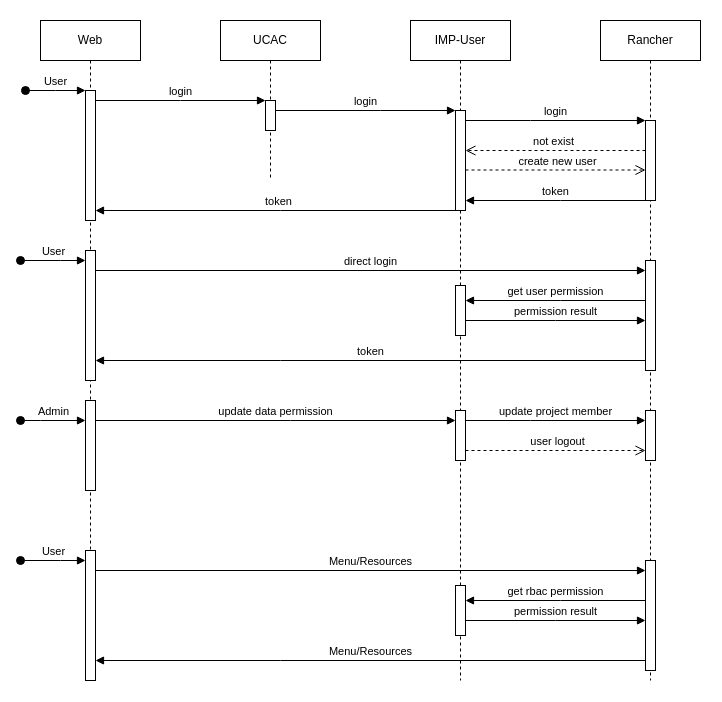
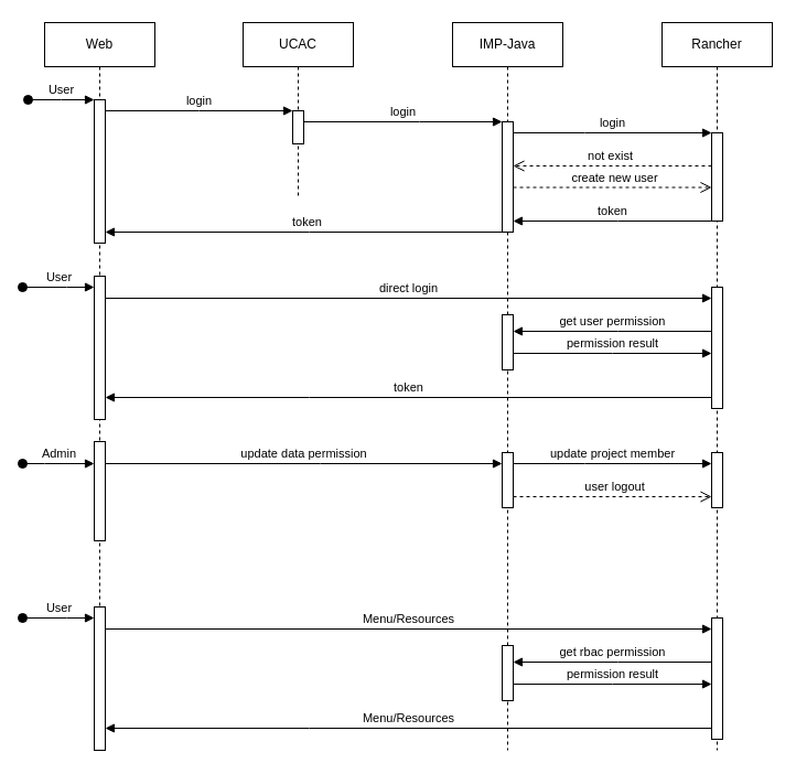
- <mxCell id="13" value="IMP-User" style="shape=umlLifeline;perimeter=lifelinePerimeter;whiteSpace=wrap;html=1;container=0;dropTarget=0;collapsible=0;recursiveResize=0;outlineConnect=0;portConstraint=eastwest;newEdgeStyle={&quot;edgeStyle&quot;:&quot;elbowEdgeStyle&quot;,&quot;elbow&quot;:&quot;vertical&quot;,&quot;curved&quot;:0,&quot;rounded&quot;:0};" parent="1" vertex="1"><mxGeometry x="410" y="20" width="100" height="660" as="geometry" /></mxCell>
+ <mxCell id="13" value="IMP-Java" style="shape=umlLifeline;perimeter=lifelinePerimeter;whiteSpace=wrap;html=1;container=0;dropTarget=0;collapsible=0;recursiveResize=0;outlineConnect=0;portConstraint=eastwest;newEdgeStyle={&quot;edgeStyle&quot;:&quot;elbowEdgeStyle&quot;,&quot;elbow&quot;:&quot;vertical&quot;,&quot;curved&quot;:0,&quot;rounded&quot;:0};" parent="1" vertex="1"><mxGeometry x="410" y="20" width="100" height="660" as="geometry" /></mxCell>
